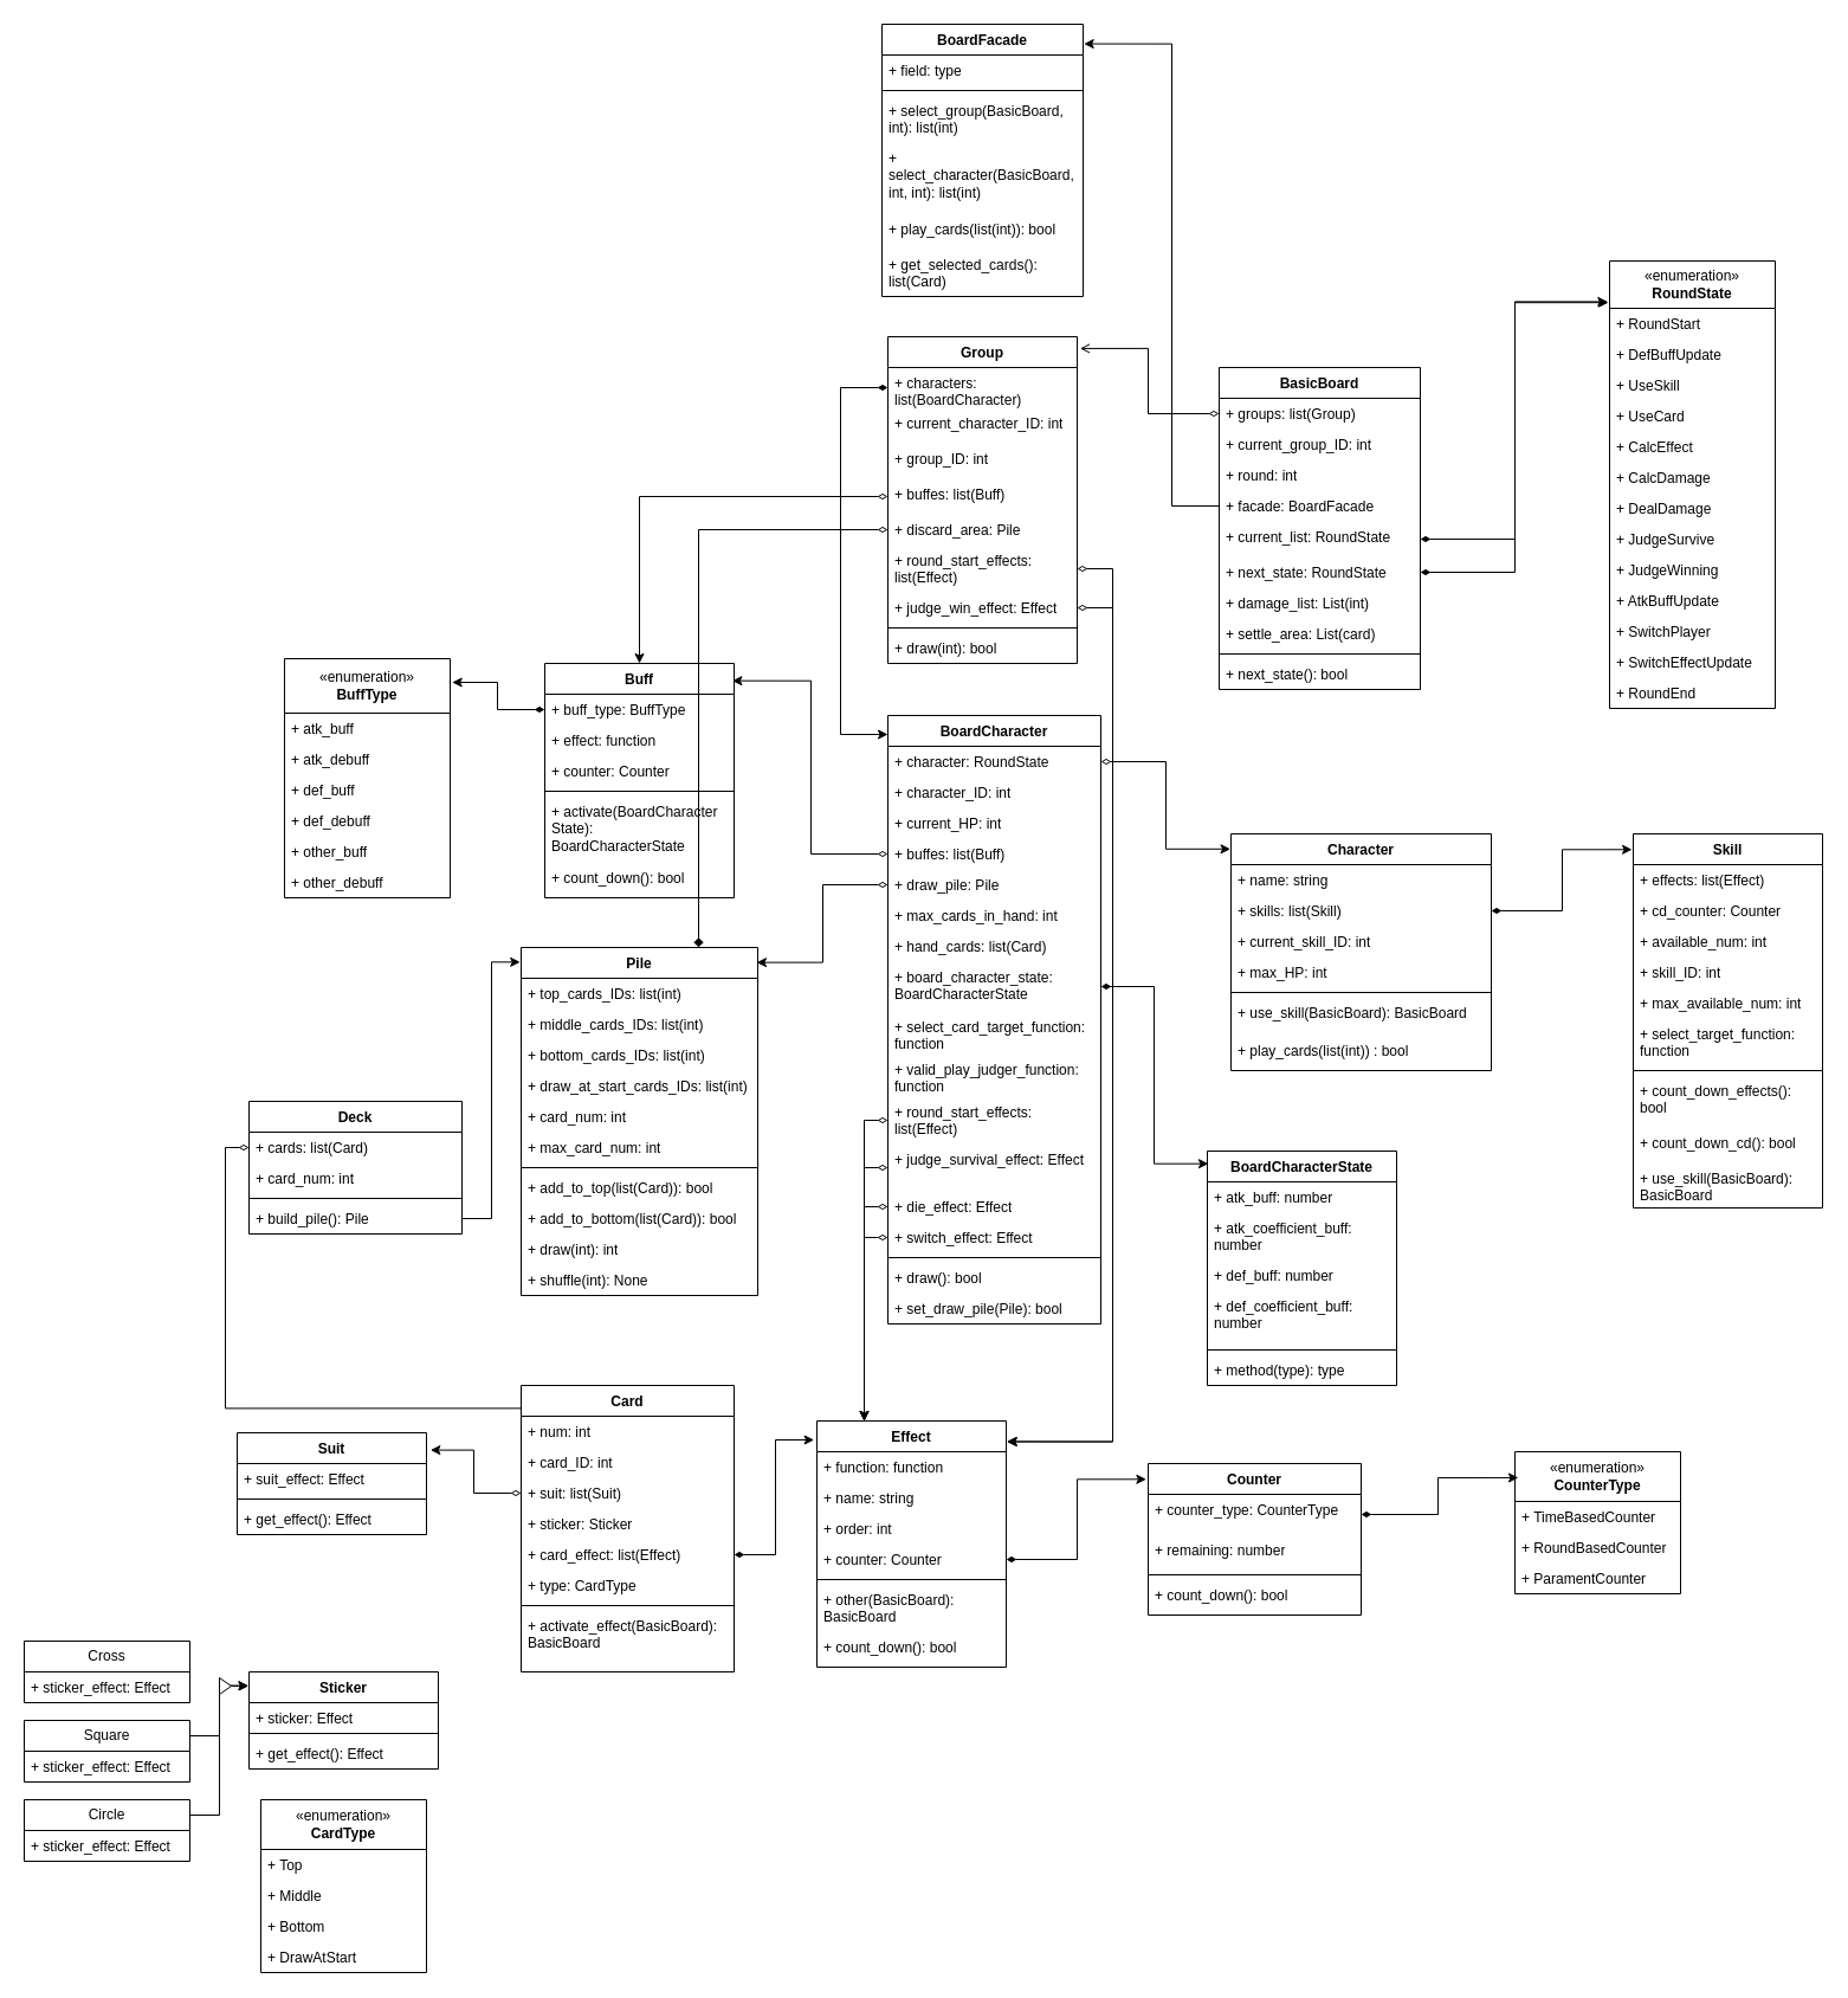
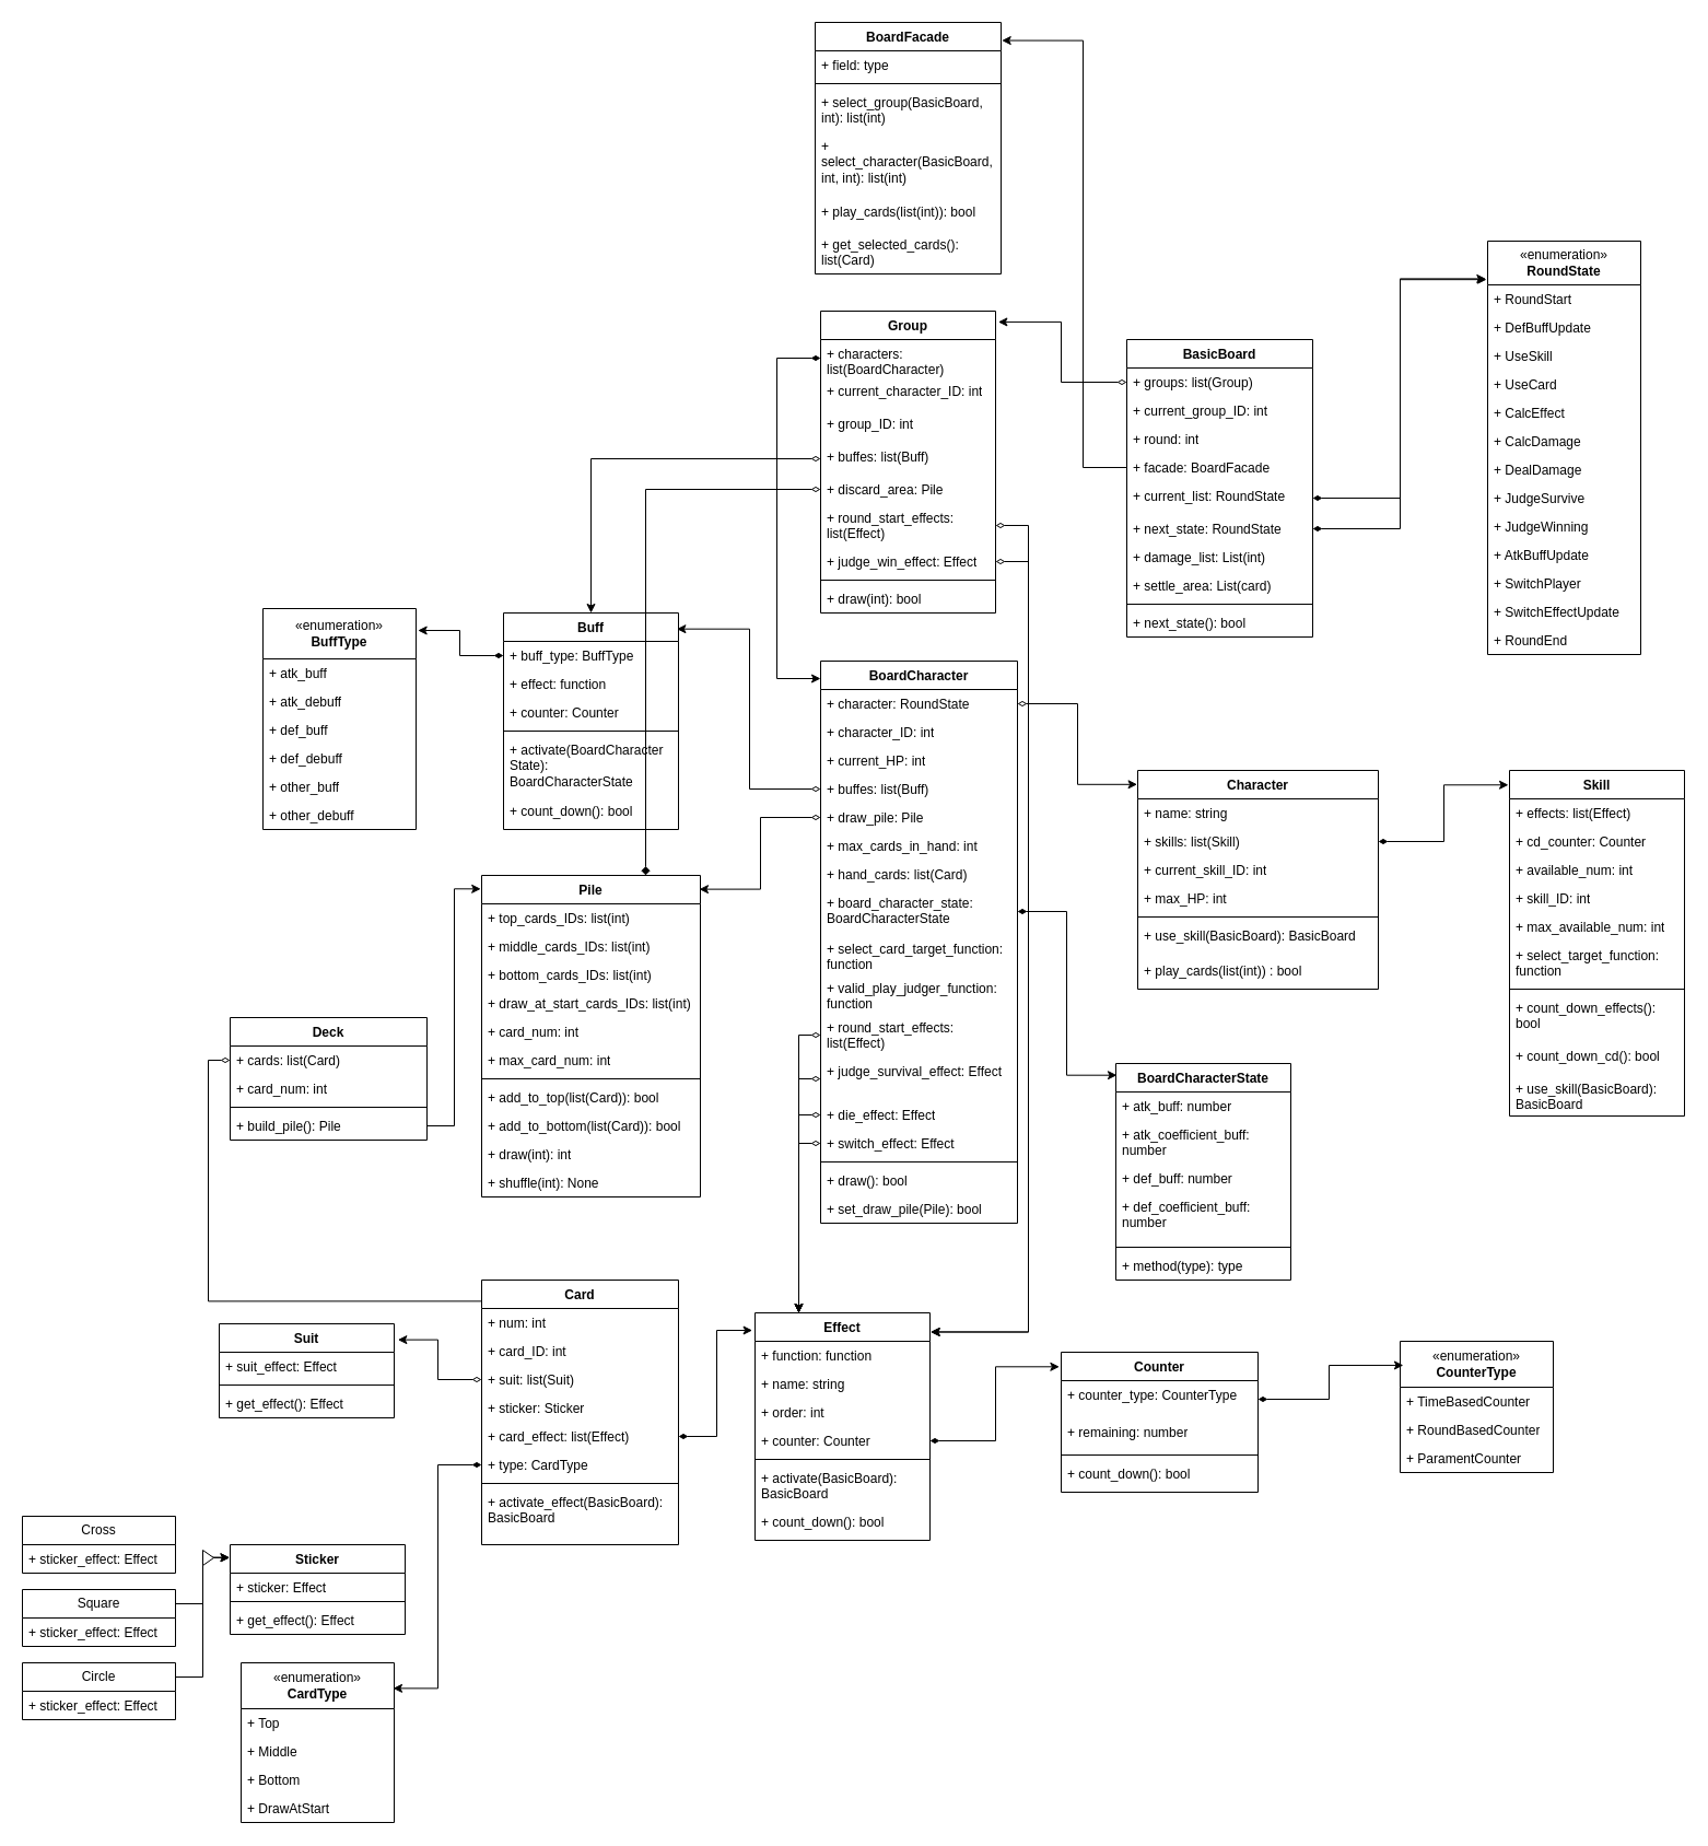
- <mxCell id="171" style="edgeStyle=orthogonalEdgeStyle;rounded=0;orthogonalLoop=1;jettySize=auto;html=1;exitX=0;exitY=0.5;exitDx=0;exitDy=0;entryX=1.015;entryY=0.036;entryDx=0;entryDy=0;entryPerimeter=0;startArrow=diamondThin;startFill=0;endArrow=open;" parent="1" source="3" target="72" edge="1"><mxGeometry relative="1" as="geometry" /></mxCell>
+ <mxCell id="171" style="edgeStyle=orthogonalEdgeStyle;rounded=0;orthogonalLoop=1;jettySize=auto;html=1;exitX=0;exitY=0.5;exitDx=0;exitDy=0;entryX=1.015;entryY=0.036;entryDx=0;entryDy=0;entryPerimeter=0;startArrow=diamondThin;startFill=0;" parent="1" source="3" target="72" edge="1"><mxGeometry relative="1" as="geometry" /></mxCell>
- <mxCell id="109" value="+ other(BasicBoard): BasicBoard" style="text;strokeColor=none;fillColor=none;align=left;verticalAlign=top;spacingLeft=4;spacingRight=4;overflow=hidden;rotatable=0;points=[[0,0.5],[1,0.5]];portConstraint=eastwest;whiteSpace=wrap;html=1;" parent="103" vertex="1"><mxGeometry y="138" width="160" height="40" as="geometry" /></mxCell>
+ <mxCell id="109" value="+ activate(BasicBoard): BasicBoard" style="text;strokeColor=none;fillColor=none;align=left;verticalAlign=top;spacingLeft=4;spacingRight=4;overflow=hidden;rotatable=0;points=[[0,0.5],[1,0.5]];portConstraint=eastwest;whiteSpace=wrap;html=1;" parent="103" vertex="1"><mxGeometry y="138" width="160" height="40" as="geometry" /></mxCell>
+ <mxCell id="160" style="edgeStyle=orthogonalEdgeStyle;rounded=0;orthogonalLoop=1;jettySize=auto;html=1;exitX=0;exitY=0.5;exitDx=0;exitDy=0;entryX=0.993;entryY=0.16;entryDx=0;entryDy=0;entryPerimeter=0;startArrow=diamondThin;startFill=1;" parent="1" source="100" target="111" edge="1"><mxGeometry relative="1" as="geometry" /></mxCell>
